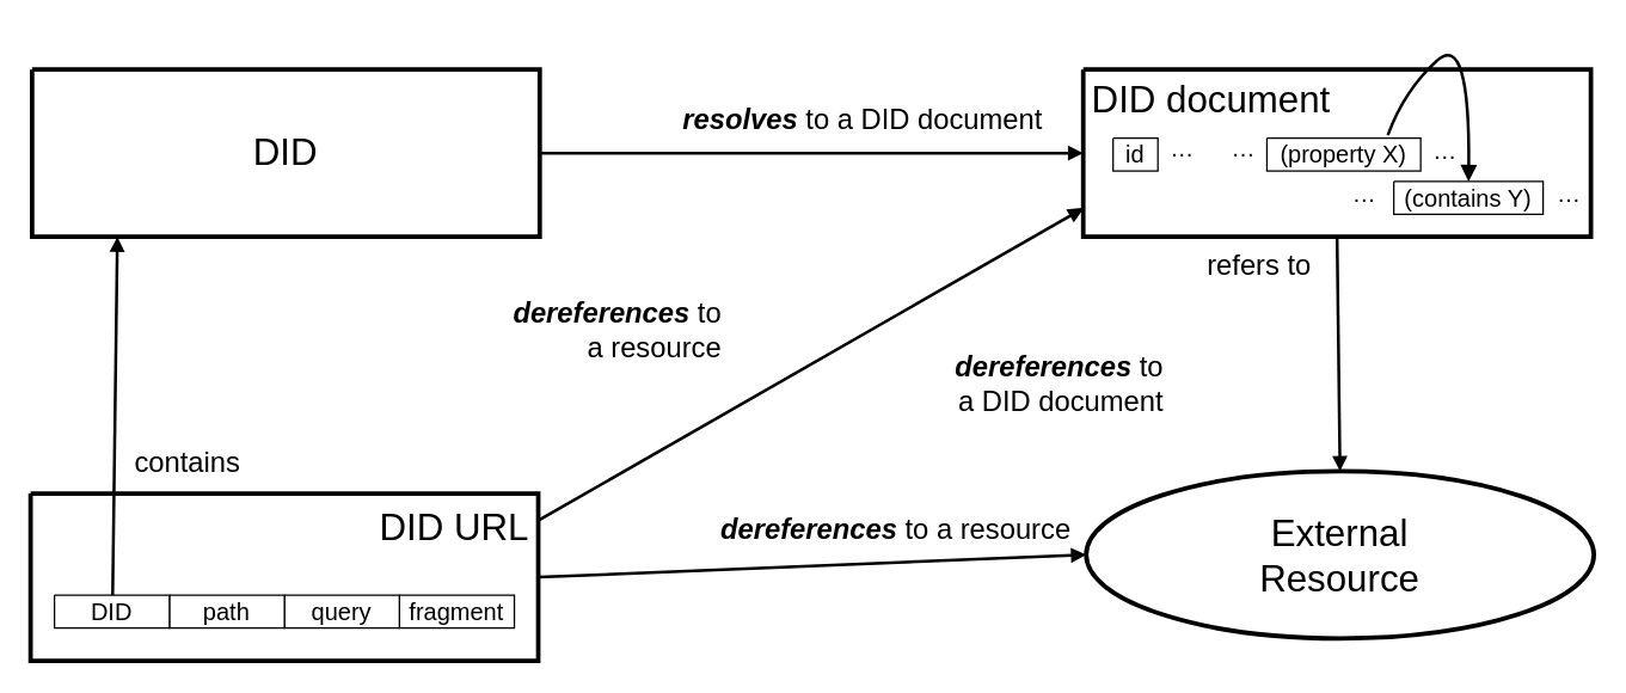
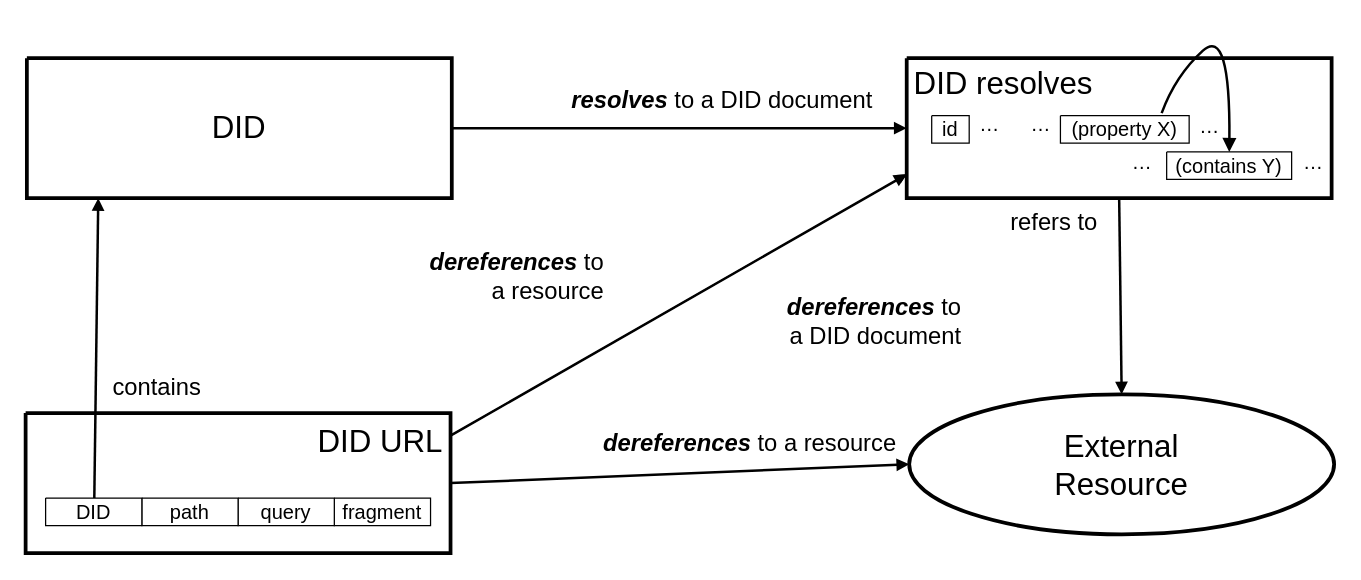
- <mxCell id="16" value="&lt;p style=&quot;align:left;margin-left:0;margin-right:0;margin-top:0px;margin-bottom:0px;text-indent:0;valign:middle;direction:ltr;&quot;&gt;&lt;font style=&quot;font-size:25px;font-family:Helvetica;color:#000000;direction:ltr;letter-spacing:0px;line-height:120%;opacity:1&quot;&gt;DID document&lt;/font&gt;&lt;/p&gt;" style="verticalAlign=middle;align=left;vsdxID=22;fillColor=none;gradientColor=none;shape=stencil(nZBRDoQgDERP03+WHsHFe5iISyOCQdT19kIaIxq//Jtp3zTpAFaTaUYNUkwx+F6v1EYD+AUpyRkdKCYFqACrzgf9C352LfuxyWRWg1/yhT/nRE5IsZWuZtCSK8CPeI0e/hF+jV7AJM4PO7KWCyr390bSiNtEtQM=);strokeColor=none;spacingTop=-1;spacingBottom=-1;spacingLeft=4;spacingRight=4;labelBackgroundColor=none;rounded=0;html=1;whiteSpace=wrap;" parent="1" vertex="1"><mxGeometry x="725" y="47" width="340" height="36" as="geometry" /></mxCell>
+ <mxCell id="16" value="&lt;p style=&quot;align:left;margin-left:0;margin-right:0;margin-top:0px;margin-bottom:0px;text-indent:0;valign:middle;direction:ltr;&quot;&gt;&lt;font style=&quot;font-size:25px;font-family:Helvetica;color:#000000;direction:ltr;letter-spacing:0px;line-height:120%;opacity:1&quot;&gt;DID resolves&lt;/font&gt;&lt;/p&gt;" style="verticalAlign=middle;align=left;vsdxID=22;fillColor=none;gradientColor=none;shape=stencil(nZBRDoQgDERP03+WHsHFe5iISyOCQdT19kIaIxq//Jtp3zTpAFaTaUYNUkwx+F6v1EYD+AUpyRkdKCYFqACrzgf9C352LfuxyWRWg1/yhT/nRE5IsZWuZtCSK8CPeI0e/hF+jV7AJM4PO7KWCyr390bSiNtEtQM=);strokeColor=none;spacingTop=-1;spacingBottom=-1;spacingLeft=4;spacingRight=4;labelBackgroundColor=none;rounded=0;html=1;whiteSpace=wrap;" parent="1" vertex="1"><mxGeometry x="725" y="47" width="340" height="36" as="geometry" /></mxCell>
- <mxCell id="9" value="&lt;p style=&quot;align:right;margin-left:0;margin-right:0;margin-top:0px;margin-bottom:0px;text-indent:0;valign:middle;direction:ltr;&quot;&gt;&lt;font style=&quot;font-size:19px;font-family:Helvetica;color:#000000;direction:ltr;letter-spacing:0px;line-height:120%;opacity:1&quot;&gt;&lt;i&gt;&lt;b&gt;dereferences&lt;/b&gt;&lt;/i&gt;&lt;/font&gt;&lt;font style=&quot;font-size:19px;font-family:Helvetica;color:#000000;direction:ltr;letter-spacing:0px;line-height:120%;opacity:1&quot;&gt; to &lt;br/&gt;a DID document&lt;/font&gt;&lt;/p&gt;" style="verticalAlign=middle;align=right;vsdxID=10;fillColor=none;gradientColor=none;shape=stencil(nZBRDoQgDERP03+WHsHFe5iISyOCQdT19kIaIxq//Jtp3zTpAFaTaUYNUkwx+F6v1EYD+AUpyRkdKCYFqACrzgf9C352LfuxyWRWg1/yhT/nRE5IsZWuZtCSK8CPeI0e/hF+jV7AJM4PO7KWCyr390bSiNtEtQM=);strokeColor=none;spacingTop=1;spacingBottom=1;spacingLeft=1;spacingRight=1;labelBackgroundColor=none;rounded=0;html=1;whiteSpace=wrap;" parent="1" vertex="1"><mxGeometry x="623" y="226" width="159" height="62" as="geometry" /></mxCell>
+ <mxCell id="9" value="&lt;p style=&quot;align:right;margin-left:0;margin-right:0;margin-top:0px;margin-bottom:0px;text-indent:0;valign:middle;direction:ltr;&quot;&gt;&lt;font style=&quot;font-size:19px;font-family:Helvetica;color:#000000;direction:ltr;letter-spacing:0px;line-height:120%;opacity:1&quot;&gt;&lt;i&gt;&lt;b&gt;dereferences&lt;/b&gt;&lt;/i&gt;&lt;/font&gt;&lt;font style=&quot;font-size:19px;font-family:Helvetica;color:#000000;direction:ltr;letter-spacing:0px;line-height:120%;opacity:1&quot;&gt; to &lt;br/&gt;a DID document&lt;/font&gt;&lt;/p&gt;" style="verticalAlign=middle;align=right;vsdxID=10;fillColor=none;gradientColor=none;shape=stencil(nZBRDoQgDERP03+WHsHFe5iISyOCQdT19kIaIxq//Jtp3zTpAFaTaUYNUkwx+F6v1EYD+AUpyRkdKCYFqACrzgf9C352LfuxyWRWg1/yhT/nRE5IsZWuZtCSK8CPeI0e/hF+jV7AJM4PO7KWCyr390bSiNtEtQM=);strokeColor=none;spacingTop=1;spacingBottom=1;spacingLeft=1;spacingRight=1;labelBackgroundColor=none;rounded=0;html=1;whiteSpace=wrap;" parent="1" vertex="1"><mxGeometry x="613" y="226" width="159" height="62" as="geometry" /></mxCell>
